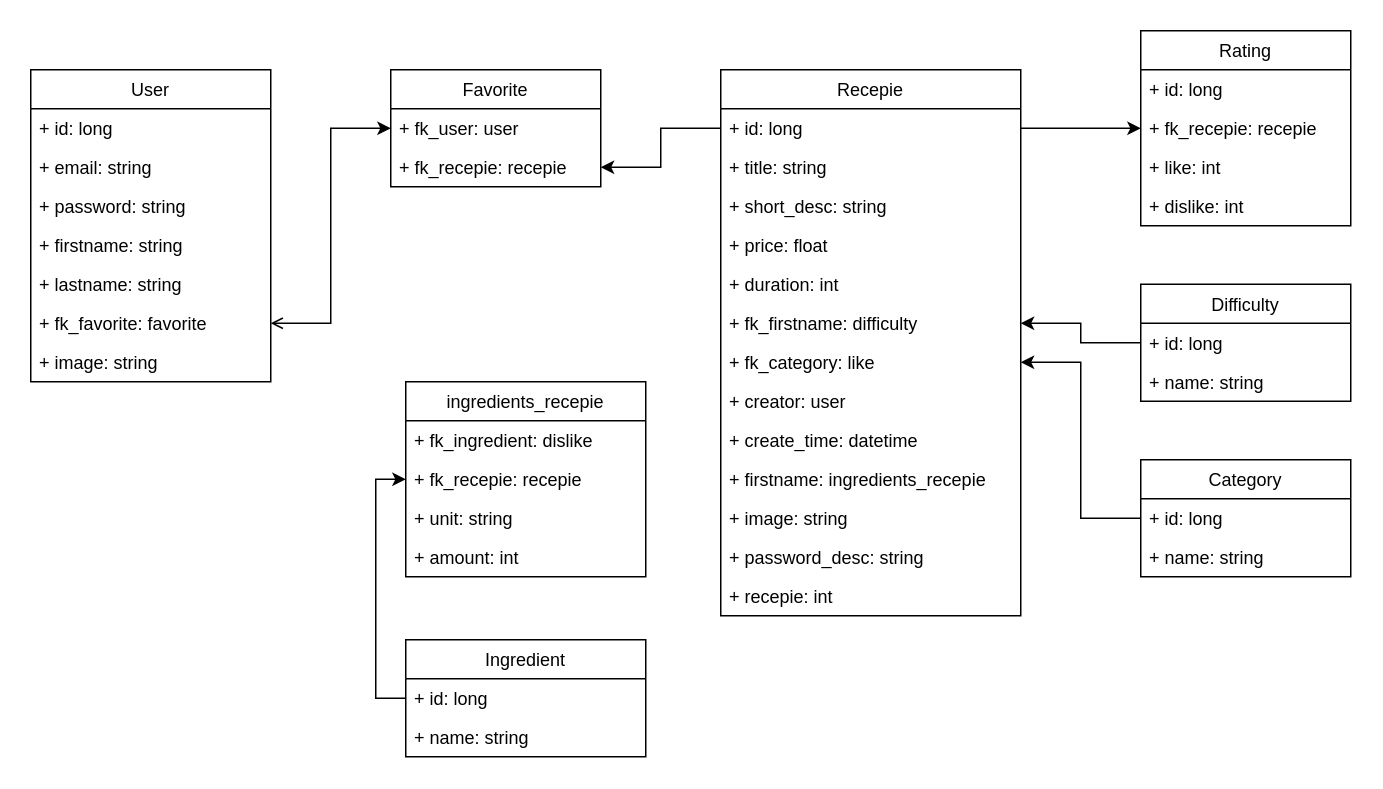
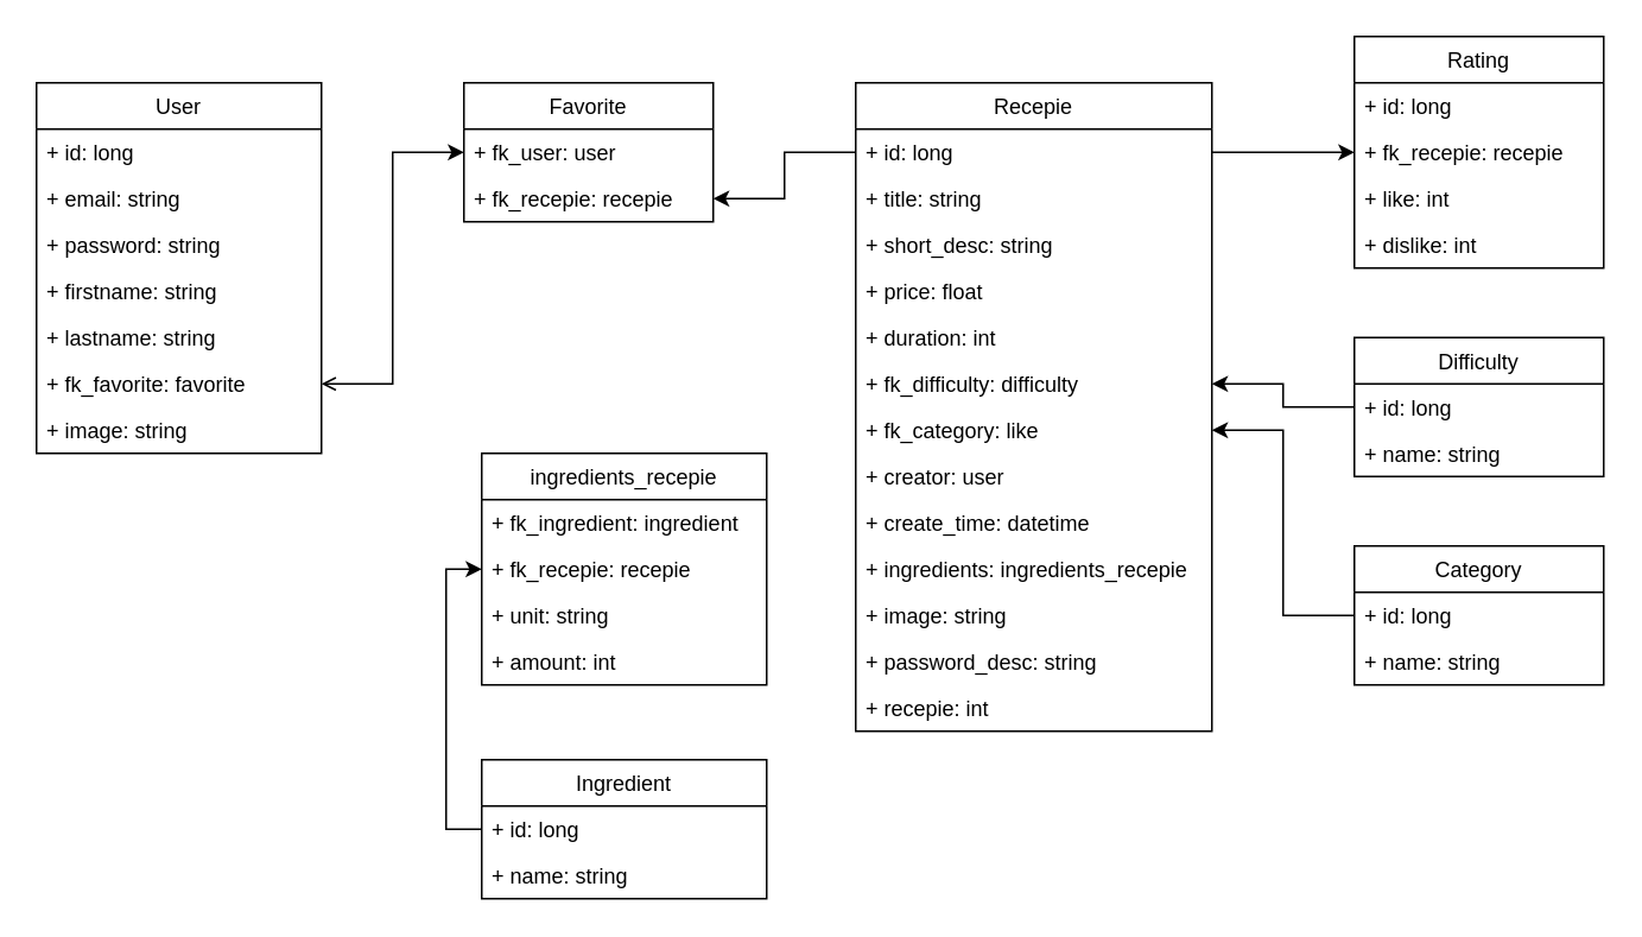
- <mxCell id="19" value="+ fk_firstname: difficulty" style="text;strokeColor=none;fillColor=none;align=left;verticalAlign=top;spacingLeft=4;spacingRight=4;overflow=hidden;rotatable=0;points=[[0,0.5],[1,0.5]];portConstraint=eastwest;fontSize=12;" vertex="1" parent="13"><mxGeometry y="156" width="200" height="26" as="geometry" /></mxCell>
+ <mxCell id="19" value="+ fk_difficulty: difficulty" style="text;strokeColor=none;fillColor=none;align=left;verticalAlign=top;spacingLeft=4;spacingRight=4;overflow=hidden;rotatable=0;points=[[0,0.5],[1,0.5]];portConstraint=eastwest;fontSize=12;" vertex="1" parent="13"><mxGeometry y="156" width="200" height="26" as="geometry" /></mxCell>
- <mxCell id="37" value="+ fk_ingredient: dislike" style="text;strokeColor=none;fillColor=none;align=left;verticalAlign=top;spacingLeft=4;spacingRight=4;overflow=hidden;rotatable=0;points=[[0,0.5],[1,0.5]];portConstraint=eastwest;fontSize=12;" vertex="1" parent="36"><mxGeometry y="26" width="160" height="26" as="geometry" /></mxCell>
+ <mxCell id="37" value="+ fk_ingredient: ingredient" style="text;strokeColor=none;fillColor=none;align=left;verticalAlign=top;spacingLeft=4;spacingRight=4;overflow=hidden;rotatable=0;points=[[0,0.5],[1,0.5]];portConstraint=eastwest;fontSize=12;" vertex="1" parent="36"><mxGeometry y="26" width="160" height="26" as="geometry" /></mxCell>
- <mxCell id="23" value="+ firstname: ingredients_recepie" style="text;strokeColor=none;fillColor=none;align=left;verticalAlign=top;spacingLeft=4;spacingRight=4;overflow=hidden;rotatable=0;points=[[0,0.5],[1,0.5]];portConstraint=eastwest;fontSize=12;" vertex="1" parent="13"><mxGeometry y="260" width="200" height="26" as="geometry" /></mxCell>
+ <mxCell id="23" value="+ ingredients: ingredients_recepie" style="text;strokeColor=none;fillColor=none;align=left;verticalAlign=top;spacingLeft=4;spacingRight=4;overflow=hidden;rotatable=0;points=[[0,0.5],[1,0.5]];portConstraint=eastwest;fontSize=12;" vertex="1" parent="13"><mxGeometry y="260" width="200" height="26" as="geometry" /></mxCell>
